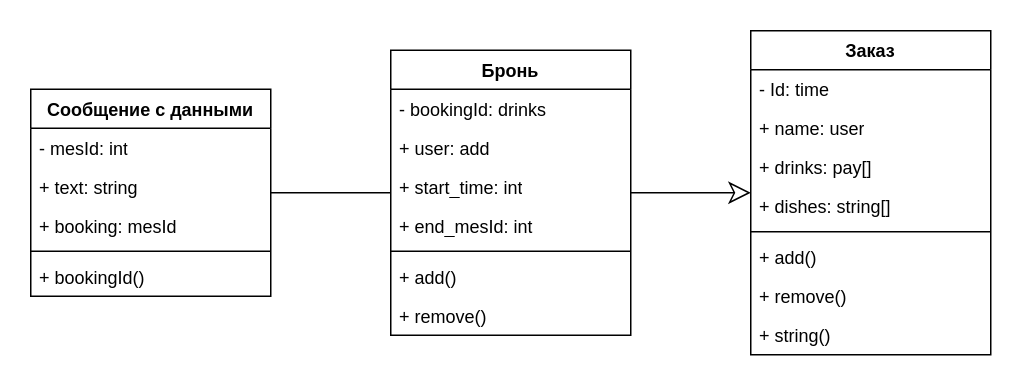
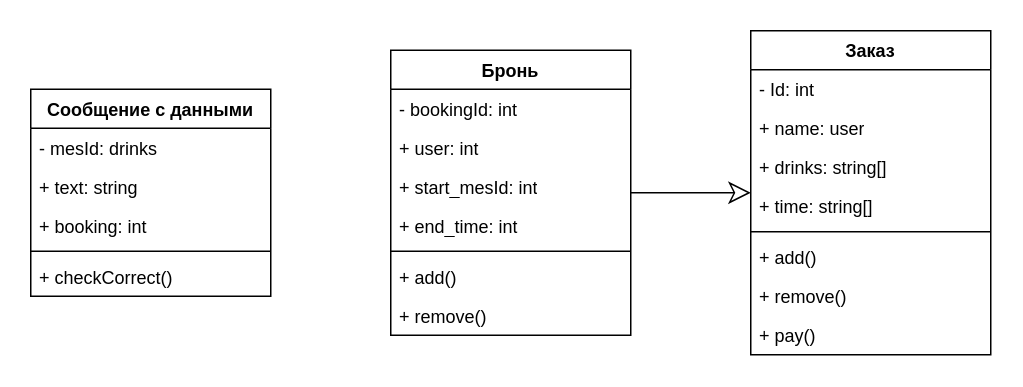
- <mxCell id="3" value="- Id: time" style="text;strokeColor=none;fillColor=none;align=left;verticalAlign=top;spacingLeft=4;spacingRight=4;overflow=hidden;rotatable=0;points=[[0,0.5],[1,0.5]];portConstraint=eastwest;whiteSpace=wrap;html=1;" parent="2" vertex="1"><mxGeometry y="26" width="160" height="26" as="geometry" /></mxCell>
+ <mxCell id="3" value="- Id: int" style="text;strokeColor=none;fillColor=none;align=left;verticalAlign=top;spacingLeft=4;spacingRight=4;overflow=hidden;rotatable=0;points=[[0,0.5],[1,0.5]];portConstraint=eastwest;whiteSpace=wrap;html=1;" parent="2" vertex="1"><mxGeometry y="26" width="160" height="26" as="geometry" /></mxCell>
- <mxCell id="18" value="- bookingId: drinks" style="text;strokeColor=none;fillColor=none;align=left;verticalAlign=top;spacingLeft=4;spacingRight=4;overflow=hidden;rotatable=0;points=[[0,0.5],[1,0.5]];portConstraint=eastwest;whiteSpace=wrap;html=1;" parent="17" vertex="1"><mxGeometry y="26" width="160" height="26" as="geometry" /></mxCell>
+ <mxCell id="18" value="- bookingId: int" style="text;strokeColor=none;fillColor=none;align=left;verticalAlign=top;spacingLeft=4;spacingRight=4;overflow=hidden;rotatable=0;points=[[0,0.5],[1,0.5]];portConstraint=eastwest;whiteSpace=wrap;html=1;" parent="17" vertex="1"><mxGeometry y="26" width="160" height="26" as="geometry" /></mxCell>
- <mxCell id="12" value="- mesId: int" style="text;strokeColor=none;fillColor=none;align=left;verticalAlign=top;spacingLeft=4;spacingRight=4;overflow=hidden;rotatable=0;points=[[0,0.5],[1,0.5]];portConstraint=eastwest;whiteSpace=wrap;html=1;" parent="11" vertex="1"><mxGeometry y="26" width="160" height="26" as="geometry" /></mxCell>
+ <mxCell id="12" value="- mesId: drinks" style="text;strokeColor=none;fillColor=none;align=left;verticalAlign=top;spacingLeft=4;spacingRight=4;overflow=hidden;rotatable=0;points=[[0,0.5],[1,0.5]];portConstraint=eastwest;whiteSpace=wrap;html=1;" parent="11" vertex="1"><mxGeometry y="26" width="160" height="26" as="geometry" /></mxCell>
- <mxCell id="19" value="+ user: add" style="text;strokeColor=none;fillColor=none;align=left;verticalAlign=top;spacingLeft=4;spacingRight=4;overflow=hidden;rotatable=0;points=[[0,0.5],[1,0.5]];portConstraint=eastwest;whiteSpace=wrap;html=1;" parent="17" vertex="1"><mxGeometry y="52" width="160" height="26" as="geometry" /></mxCell>
+ <mxCell id="19" value="+ user: int" style="text;strokeColor=none;fillColor=none;align=left;verticalAlign=top;spacingLeft=4;spacingRight=4;overflow=hidden;rotatable=0;points=[[0,0.5],[1,0.5]];portConstraint=eastwest;whiteSpace=wrap;html=1;" parent="17" vertex="1"><mxGeometry y="52" width="160" height="26" as="geometry" /></mxCell>
- <mxCell id="5" value="+ drinks: pay[]" style="text;strokeColor=none;fillColor=none;align=left;verticalAlign=top;spacingLeft=4;spacingRight=4;overflow=hidden;rotatable=0;points=[[0,0.5],[1,0.5]];portConstraint=eastwest;whiteSpace=wrap;html=1;" parent="2" vertex="1"><mxGeometry y="78" width="160" height="26" as="geometry" /></mxCell>
+ <mxCell id="5" value="+ drinks: string[]" style="text;strokeColor=none;fillColor=none;align=left;verticalAlign=top;spacingLeft=4;spacingRight=4;overflow=hidden;rotatable=0;points=[[0,0.5],[1,0.5]];portConstraint=eastwest;whiteSpace=wrap;html=1;" parent="2" vertex="1"><mxGeometry y="78" width="160" height="26" as="geometry" /></mxCell>
- <mxCell id="20" value="+ start_time: int" style="text;strokeColor=none;fillColor=none;align=left;verticalAlign=top;spacingLeft=4;spacingRight=4;overflow=hidden;rotatable=0;points=[[0,0.5],[1,0.5]];portConstraint=eastwest;whiteSpace=wrap;html=1;" parent="17" vertex="1"><mxGeometry y="78" width="160" height="26" as="geometry" /></mxCell>
+ <mxCell id="20" value="+ start_mesId: int" style="text;strokeColor=none;fillColor=none;align=left;verticalAlign=top;spacingLeft=4;spacingRight=4;overflow=hidden;rotatable=0;points=[[0,0.5],[1,0.5]];portConstraint=eastwest;whiteSpace=wrap;html=1;" parent="17" vertex="1"><mxGeometry y="78" width="160" height="26" as="geometry" /></mxCell>
- <mxCell id="25" value="" style="endArrow=none;endFill=0;endSize=12;html=1;rounded=0;edgeStyle=orthogonalEdgeStyle;" parent="1" source="11" target="17" edge="1"><mxGeometry width="160" relative="1" as="geometry"><mxPoint x="290" y="177" as="sourcePoint" /><mxPoint x="450" y="177" as="targetPoint" /></mxGeometry></mxCell>
- <mxCell id="6" value="+ dishes: string[]" style="text;strokeColor=none;fillColor=none;align=left;verticalAlign=top;spacingLeft=4;spacingRight=4;overflow=hidden;rotatable=0;points=[[0,0.5],[1,0.5]];portConstraint=eastwest;whiteSpace=wrap;html=1;" parent="2" vertex="1"><mxGeometry y="104" width="160" height="26" as="geometry" /></mxCell>
+ <mxCell id="6" value="+ time: string[]" style="text;strokeColor=none;fillColor=none;align=left;verticalAlign=top;spacingLeft=4;spacingRight=4;overflow=hidden;rotatable=0;points=[[0,0.5],[1,0.5]];portConstraint=eastwest;whiteSpace=wrap;html=1;" parent="2" vertex="1"><mxGeometry y="104" width="160" height="26" as="geometry" /></mxCell>
- <mxCell id="14" value="+ booking: mesId" style="text;strokeColor=none;fillColor=none;align=left;verticalAlign=top;spacingLeft=4;spacingRight=4;overflow=hidden;rotatable=0;points=[[0,0.5],[1,0.5]];portConstraint=eastwest;whiteSpace=wrap;html=1;" parent="11" vertex="1"><mxGeometry y="78" width="160" height="26" as="geometry" /></mxCell>
+ <mxCell id="14" value="+ booking: int" style="text;strokeColor=none;fillColor=none;align=left;verticalAlign=top;spacingLeft=4;spacingRight=4;overflow=hidden;rotatable=0;points=[[0,0.5],[1,0.5]];portConstraint=eastwest;whiteSpace=wrap;html=1;" parent="11" vertex="1"><mxGeometry y="78" width="160" height="26" as="geometry" /></mxCell>
- <mxCell id="21" value="+ end_mesId: int" style="text;strokeColor=none;fillColor=none;align=left;verticalAlign=top;spacingLeft=4;spacingRight=4;overflow=hidden;rotatable=0;points=[[0,0.5],[1,0.5]];portConstraint=eastwest;whiteSpace=wrap;html=1;" parent="17" vertex="1"><mxGeometry y="104" width="160" height="26" as="geometry" /></mxCell>
+ <mxCell id="21" value="+ end_time: int" style="text;strokeColor=none;fillColor=none;align=left;verticalAlign=top;spacingLeft=4;spacingRight=4;overflow=hidden;rotatable=0;points=[[0,0.5],[1,0.5]];portConstraint=eastwest;whiteSpace=wrap;html=1;" parent="17" vertex="1"><mxGeometry y="104" width="160" height="26" as="geometry" /></mxCell>
- <mxCell id="16" value="+ bookingId()" style="text;strokeColor=none;fillColor=none;align=left;verticalAlign=top;spacingLeft=4;spacingRight=4;overflow=hidden;rotatable=0;points=[[0,0.5],[1,0.5]];portConstraint=eastwest;whiteSpace=wrap;html=1;" parent="11" vertex="1"><mxGeometry y="112" width="160" height="26" as="geometry" /></mxCell>
+ <mxCell id="16" value="+ checkCorrect()" style="text;strokeColor=none;fillColor=none;align=left;verticalAlign=top;spacingLeft=4;spacingRight=4;overflow=hidden;rotatable=0;points=[[0,0.5],[1,0.5]];portConstraint=eastwest;whiteSpace=wrap;html=1;" parent="11" vertex="1"><mxGeometry y="112" width="160" height="26" as="geometry" /></mxCell>
- <mxCell id="10" value="+ string()" style="text;strokeColor=none;fillColor=none;align=left;verticalAlign=top;spacingLeft=4;spacingRight=4;overflow=hidden;rotatable=0;points=[[0,0.5],[1,0.5]];portConstraint=eastwest;whiteSpace=wrap;html=1;" parent="2" vertex="1"><mxGeometry y="190" width="160" height="26" as="geometry" /></mxCell>
+ <mxCell id="10" value="+ pay()" style="text;strokeColor=none;fillColor=none;align=left;verticalAlign=top;spacingLeft=4;spacingRight=4;overflow=hidden;rotatable=0;points=[[0,0.5],[1,0.5]];portConstraint=eastwest;whiteSpace=wrap;html=1;" parent="2" vertex="1"><mxGeometry y="190" width="160" height="26" as="geometry" /></mxCell>
